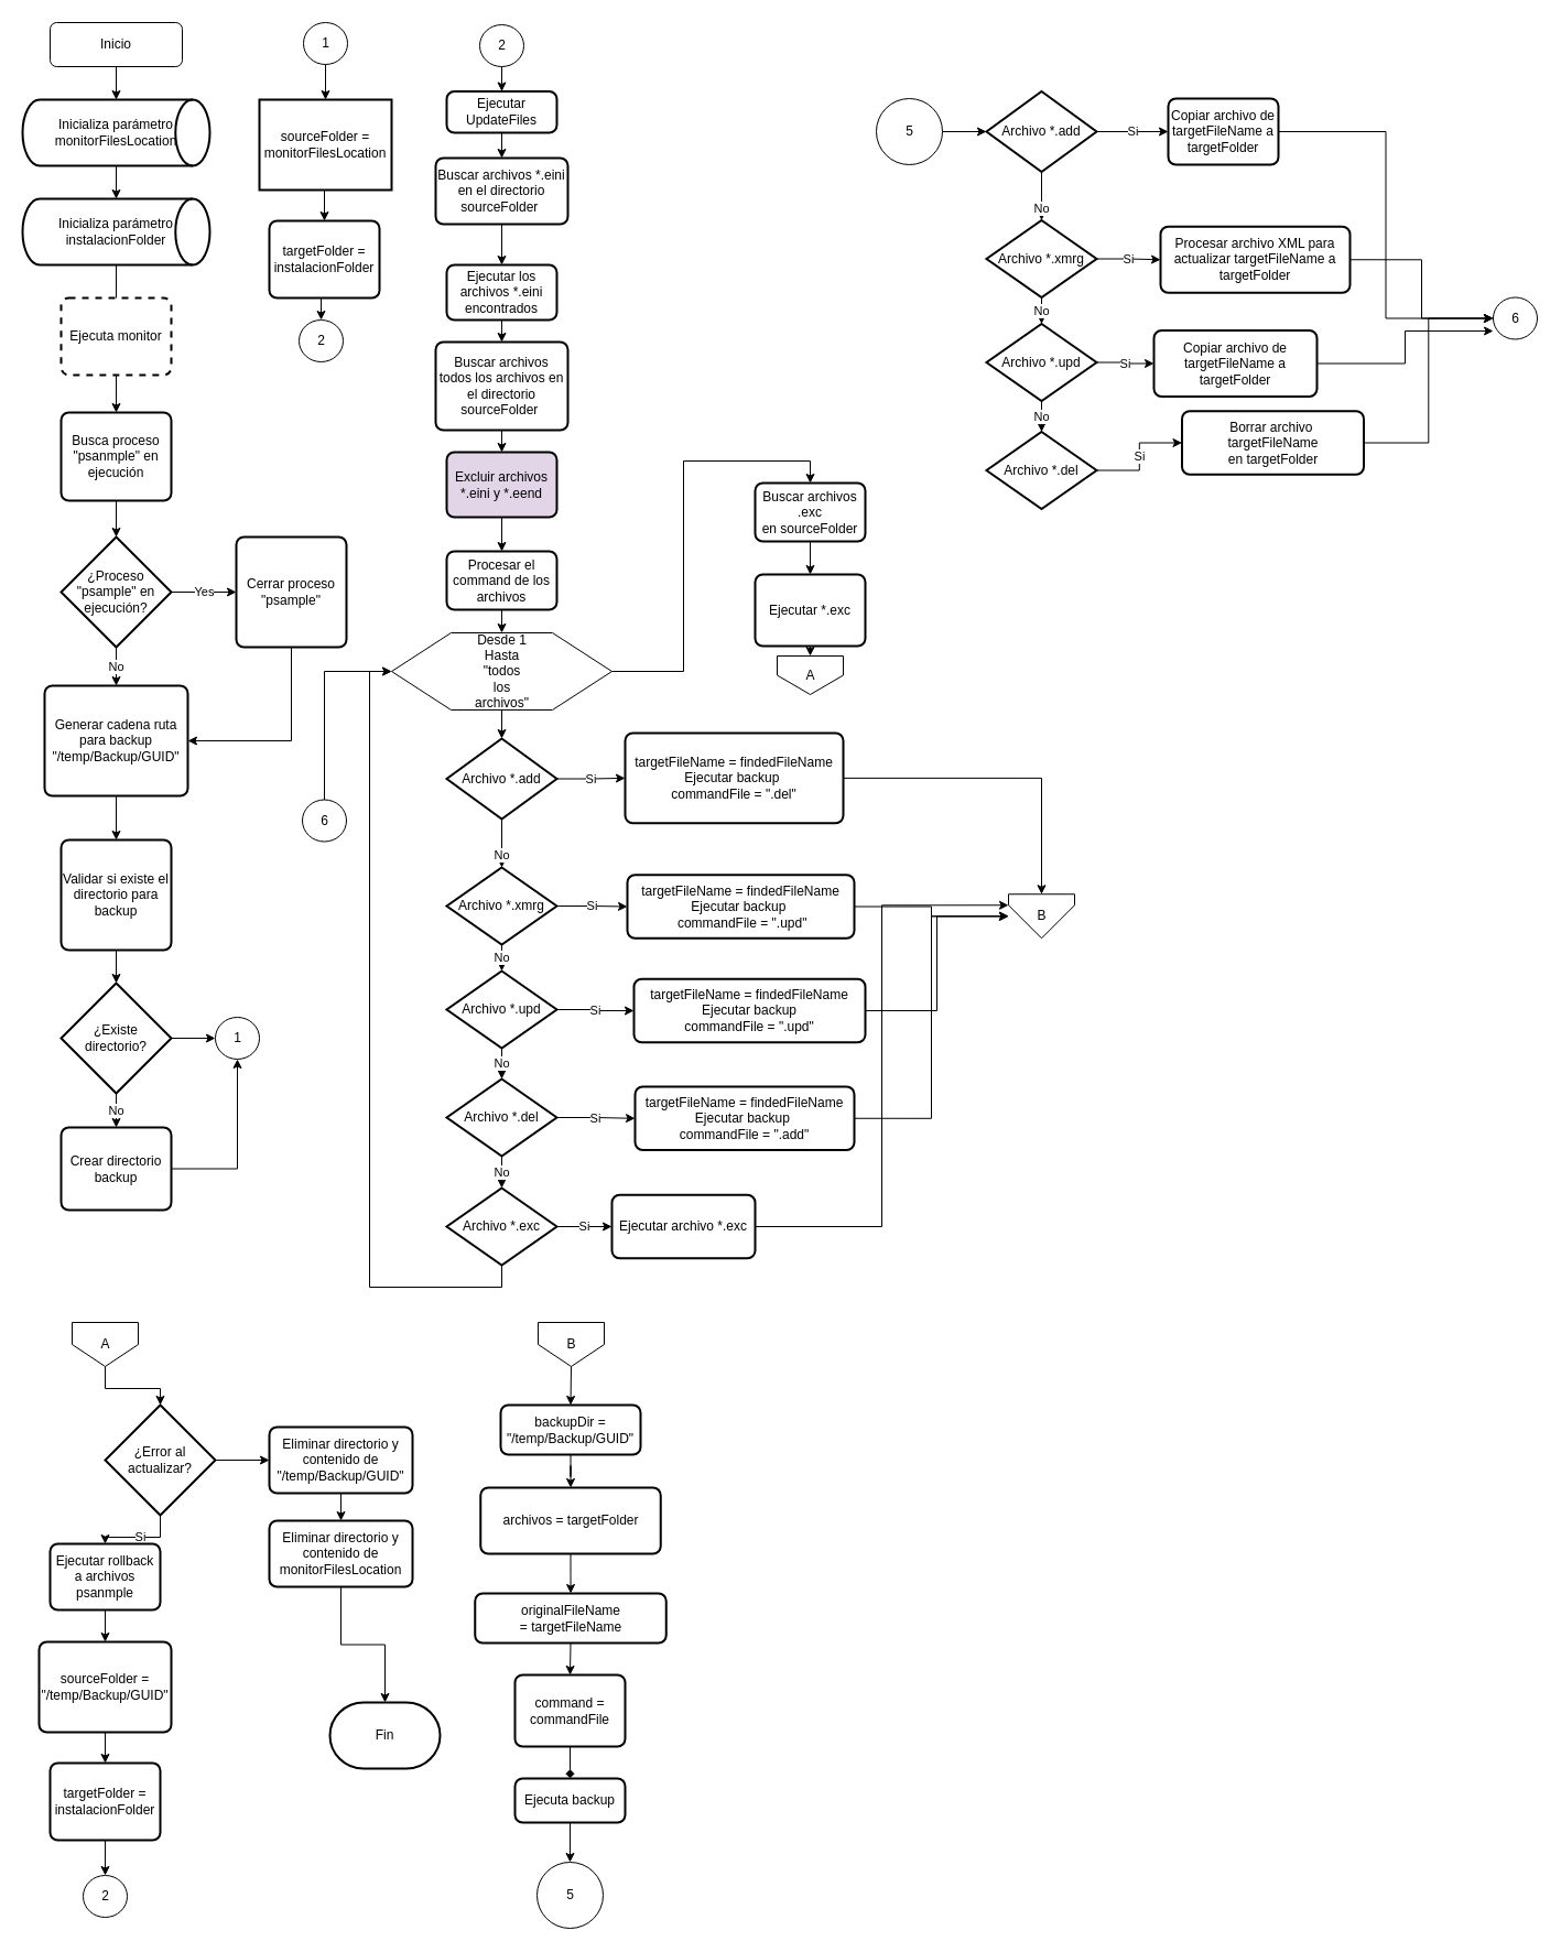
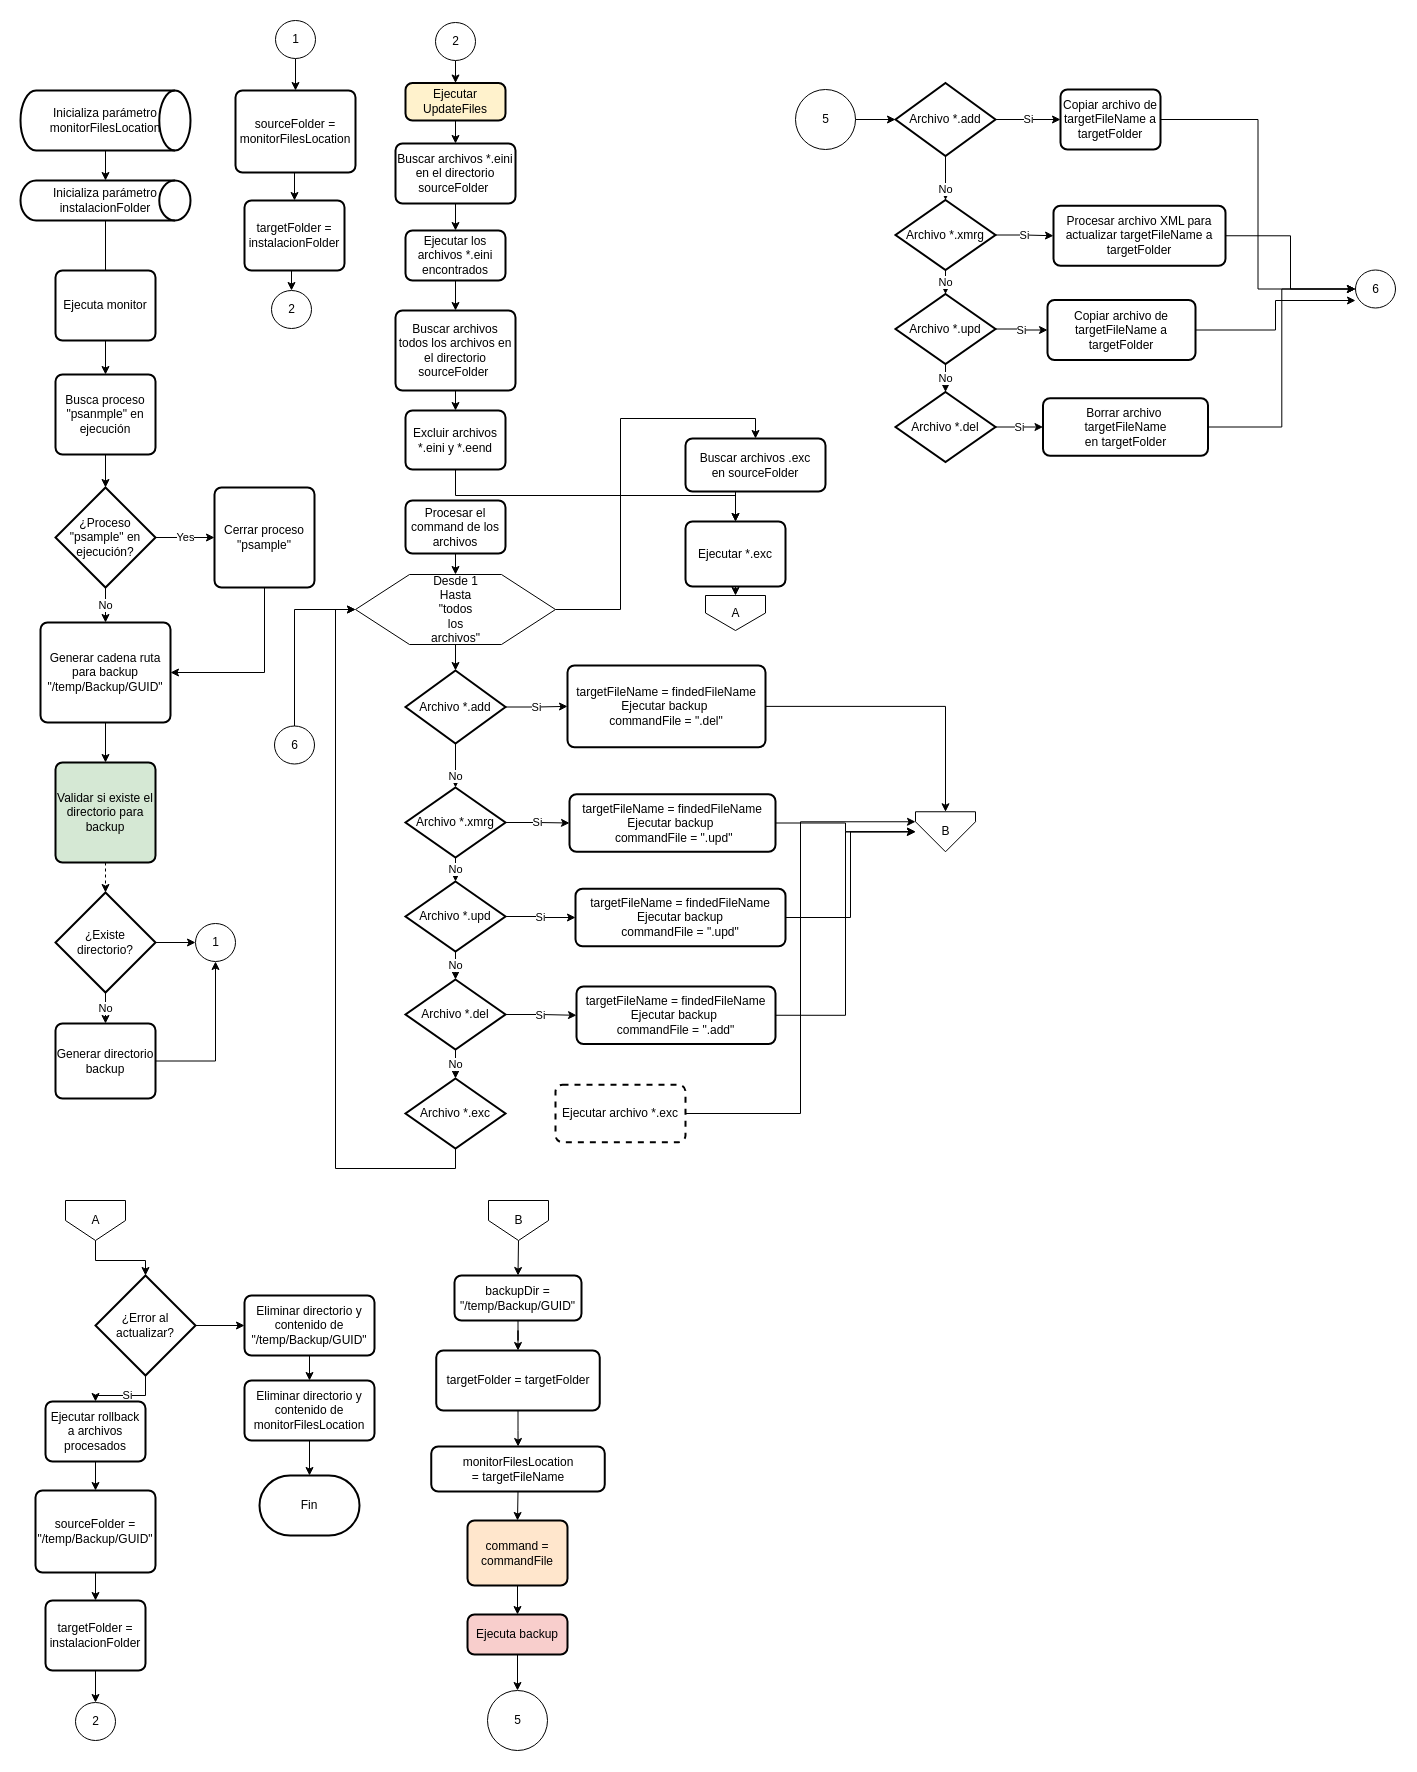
- <mxCell id="3" value="Inicio" style="rounded=1;whiteSpace=wrap;html=1;fontSize=12;glass=0;strokeWidth=1;shadow=0;" parent="1" vertex="1"><mxGeometry x="45" y="20" width="120" height="40" as="geometry" /></mxCell>
- <mxCell id="2" style="edgeStyle=orthogonalEdgeStyle;rounded=0;orthogonalLoop=1;jettySize=auto;html=1;exitX=0.5;exitY=1;exitDx=0;exitDy=0;" parent="1" source="3" target="10" edge="1"><mxGeometry relative="1" as="geometry" /></mxCell>
- <mxCell id="26" value="Ejecutar UpdateFiles" style="rounded=1;whiteSpace=wrap;html=1;absoluteArcSize=1;arcSize=14;strokeWidth=2;" parent="1" vertex="1"><mxGeometry x="405" y="82.5" width="100" height="37.5" as="geometry" /></mxCell>
+ <mxCell id="26" value="Ejecutar UpdateFiles" style="rounded=1;whiteSpace=wrap;html=1;absoluteArcSize=1;arcSize=14;strokeWidth=2;fillColor=#fff2cc;" parent="1" vertex="1"><mxGeometry x="405" y="82.5" width="100" height="37.5" as="geometry" /></mxCell>
- <mxCell id="77" value="sourceFolder = monitorFilesLocation" style="whiteSpace=wrap;html=1;absoluteArcSize=1;arcSize=14;strokeWidth=2;rounded=0;" parent="1" vertex="1"><mxGeometry x="235" y="90" width="120" height="82" as="geometry" /></mxCell>
+ <mxCell id="77" value="sourceFolder = monitorFilesLocation" style="rounded=1;whiteSpace=wrap;html=1;absoluteArcSize=1;arcSize=14;strokeWidth=2;" parent="1" vertex="1"><mxGeometry x="235" y="90" width="120" height="82" as="geometry" /></mxCell>
- <mxCell id="12" value="Inicializa parámetro instalacionFolder" style="strokeWidth=2;html=1;shape=mxgraph.flowchart.direct_data;whiteSpace=wrap;" parent="1" vertex="1"><mxGeometry x="20" y="180" width="170" height="60" as="geometry" /></mxCell>
+ <mxCell id="12" value="Inicializa parámetro instalacionFolder" style="strokeWidth=2;html=1;shape=mxgraph.flowchart.direct_data;whiteSpace=wrap;" parent="1" vertex="1"><mxGeometry x="20" y="180" width="170" height="40" as="geometry" /></mxCell>
- <mxCell id="34" value="Ejecutar los archivos *.eini encontrados" style="rounded=1;whiteSpace=wrap;html=1;absoluteArcSize=1;arcSize=14;strokeWidth=2;" parent="1" vertex="1"><mxGeometry x="405" y="240" width="100" height="50" as="geometry" /></mxCell>
+ <mxCell id="34" value="Ejecutar los archivos *.eini encontrados" style="rounded=1;whiteSpace=wrap;html=1;absoluteArcSize=1;arcSize=14;strokeWidth=2;" parent="1" vertex="1"><mxGeometry x="405" y="230" width="100" height="50" as="geometry" /></mxCell>
- <mxCell id="9" value="Ejecuta monitor" style="rounded=1;whiteSpace=wrap;html=1;absoluteArcSize=1;arcSize=14;strokeWidth=2;dashed=1;" parent="1" vertex="1"><mxGeometry x="55" y="270" width="100" height="70" as="geometry" /></mxCell>
+ <mxCell id="9" value="Ejecuta monitor" style="rounded=1;whiteSpace=wrap;html=1;absoluteArcSize=1;arcSize=14;strokeWidth=2;" parent="1" vertex="1"><mxGeometry x="55" y="270" width="100" height="70" as="geometry" /></mxCell>
- <mxCell id="126" value="Borrar archivo&amp;nbsp; targetFileName en&amp;nbsp;targetFolder" style="rounded=1;whiteSpace=wrap;html=1;absoluteArcSize=1;arcSize=14;strokeWidth=2;" vertex="1" parent="1"><mxGeometry x="1072.5" y="372.75" width="165" height="57.5" as="geometry" /></mxCell>
+ <mxCell id="126" value="Borrar archivo&amp;nbsp; targetFileName en&amp;nbsp;targetFolder" style="rounded=1;whiteSpace=wrap;html=1;absoluteArcSize=1;arcSize=14;strokeWidth=2;" vertex="1" parent="1"><mxGeometry x="1042.5" y="397.75" width="165" height="57.5" as="geometry" /></mxCell>
- <mxCell id="36" value="Excluir archivos *.eini y *.eend" style="rounded=1;whiteSpace=wrap;html=1;absoluteArcSize=1;arcSize=14;strokeWidth=2;fillColor=#e1d5e7;" parent="1" vertex="1"><mxGeometry x="405" y="410" width="100" height="59" as="geometry" /></mxCell>
+ <mxCell id="36" value="Excluir archivos *.eini y *.eend" style="rounded=1;whiteSpace=wrap;html=1;absoluteArcSize=1;arcSize=14;strokeWidth=2;" parent="1" vertex="1"><mxGeometry x="405" y="410" width="100" height="59" as="geometry" /></mxCell>
- <mxCell id="63" value="Buscar archivos .exc en&amp;nbsp;sourceFolder" style="rounded=1;whiteSpace=wrap;html=1;absoluteArcSize=1;arcSize=14;strokeWidth=2;" parent="1" vertex="1"><mxGeometry x="685" y="438" width="100" height="53" as="geometry" /></mxCell>
+ <mxCell id="63" value="Buscar archivos .exc en&amp;nbsp;sourceFolder" style="rounded=1;whiteSpace=wrap;html=1;absoluteArcSize=1;arcSize=14;strokeWidth=2;" parent="1" vertex="1"><mxGeometry x="685" y="438" width="140" height="53" as="geometry" /></mxCell>
- <mxCell id="35" style="edgeStyle=orthogonalEdgeStyle;rounded=0;orthogonalLoop=1;jettySize=auto;html=1;exitX=0.5;exitY=1;exitDx=0;exitDy=0;" parent="1" source="36" target="39" edge="1"><mxGeometry relative="1" as="geometry" /></mxCell>
+ <mxCell id="35" style="edgeStyle=orthogonalEdgeStyle;rounded=0;orthogonalLoop=1;jettySize=auto;html=1;exitX=0.5;exitY=1;exitDx=0;exitDy=0;" parent="1" source="36" target="61" edge="1"><mxGeometry relative="1" as="geometry" /></mxCell>
- <mxCell id="22" value="Validar si existe el directorio para backup" style="rounded=1;whiteSpace=wrap;html=1;absoluteArcSize=1;arcSize=14;strokeWidth=2;" parent="1" vertex="1"><mxGeometry x="55" y="762" width="100" height="100" as="geometry" /></mxCell>
+ <mxCell id="22" value="Validar si existe el directorio para backup" style="rounded=1;whiteSpace=wrap;html=1;absoluteArcSize=1;arcSize=14;strokeWidth=2;fillColor=#d5e8d4;" parent="1" vertex="1"><mxGeometry x="55" y="762" width="100" height="100" as="geometry" /></mxCell>
- <mxCell id="23" style="edgeStyle=orthogonalEdgeStyle;rounded=0;orthogonalLoop=1;jettySize=auto;html=1;exitX=0.5;exitY=1;exitDx=0;exitDy=0;entryX=0.5;entryY=0;entryDx=0;entryDy=0;entryPerimeter=0;" parent="1" source="22" target="21" edge="1"><mxGeometry relative="1" as="geometry" /></mxCell>
+ <mxCell id="23" style="edgeStyle=orthogonalEdgeStyle;rounded=0;orthogonalLoop=1;jettySize=auto;html=1;exitX=0.5;exitY=1;exitDx=0;exitDy=0;entryX=0.5;entryY=0;entryDx=0;entryDy=0;entryPerimeter=0;dashed=1;" parent="1" source="22" target="21" edge="1"><mxGeometry relative="1" as="geometry" /></mxCell>
- <mxCell id="24" value="Crear directorio backup" style="rounded=1;whiteSpace=wrap;html=1;absoluteArcSize=1;arcSize=14;strokeWidth=2;" parent="1" vertex="1"><mxGeometry x="55" y="1023" width="100" height="75" as="geometry" /></mxCell>
+ <mxCell id="24" value="Generar directorio backup" style="rounded=1;whiteSpace=wrap;html=1;absoluteArcSize=1;arcSize=14;strokeWidth=2;" parent="1" vertex="1"><mxGeometry x="55" y="1023" width="100" height="75" as="geometry" /></mxCell>
- <mxCell id="48" value="Si" style="edgeStyle=orthogonalEdgeStyle;rounded=0;orthogonalLoop=1;jettySize=auto;html=1;exitX=1;exitY=0.5;exitDx=0;exitDy=0;exitPerimeter=0;entryX=0;entryY=0.5;entryDx=0;entryDy=0;" parent="1" source="50" target="75" edge="1"><mxGeometry relative="1" as="geometry"><mxPoint x="555" y="1113" as="targetPoint" /></mxGeometry></mxCell>
- <mxCell id="75" value="Ejecutar archivo *.exc" style="rounded=1;whiteSpace=wrap;html=1;absoluteArcSize=1;arcSize=14;strokeWidth=2;" parent="1" vertex="1"><mxGeometry x="555" y="1084.25" width="130" height="57.5" as="geometry" /></mxCell>
+ <mxCell id="75" value="Ejecutar archivo *.exc" style="rounded=1;whiteSpace=wrap;html=1;absoluteArcSize=1;arcSize=14;strokeWidth=2;dashed=1;" parent="1" vertex="1"><mxGeometry x="555" y="1084.25" width="130" height="57.5" as="geometry" /></mxCell>
- <mxCell id="109" value="archivos = targetFolder" style="rounded=1;whiteSpace=wrap;html=1;absoluteArcSize=1;arcSize=14;strokeWidth=2;" vertex="1" parent="1"><mxGeometry x="435.75" y="1350" width="163.5" height="60" as="geometry" /></mxCell>
+ <mxCell id="109" value="targetFolder = targetFolder" style="rounded=1;whiteSpace=wrap;html=1;absoluteArcSize=1;arcSize=14;strokeWidth=2;" vertex="1" parent="1"><mxGeometry x="435.75" y="1350" width="163.5" height="60" as="geometry" /></mxCell>
- <mxCell id="94" value="Ejecutar rollback a archivos psanmple" style="rounded=1;whiteSpace=wrap;html=1;absoluteArcSize=1;arcSize=14;strokeWidth=2;" parent="1" vertex="1"><mxGeometry x="45" y="1401" width="100" height="60" as="geometry" /></mxCell>
+ <mxCell id="94" value="Ejecutar rollback a archivos procesados" style="rounded=1;whiteSpace=wrap;html=1;absoluteArcSize=1;arcSize=14;strokeWidth=2;" parent="1" vertex="1"><mxGeometry x="45" y="1401" width="100" height="60" as="geometry" /></mxCell>
- <mxCell id="111" value="originalFileName =&amp;nbsp;targetFileName" style="rounded=1;whiteSpace=wrap;html=1;absoluteArcSize=1;arcSize=14;strokeWidth=2;" vertex="1" parent="1"><mxGeometry x="430.75" y="1446" width="173.5" height="45" as="geometry" /></mxCell>
+ <mxCell id="111" value="monitorFilesLocation =&amp;nbsp;targetFileName" style="rounded=1;whiteSpace=wrap;html=1;absoluteArcSize=1;arcSize=14;strokeWidth=2;" vertex="1" parent="1"><mxGeometry x="430.75" y="1446" width="173.5" height="45" as="geometry" /></mxCell>
- <mxCell id="113" value="command = commandFile" style="rounded=1;whiteSpace=wrap;html=1;absoluteArcSize=1;arcSize=14;strokeWidth=2;" vertex="1" parent="1"><mxGeometry x="467" y="1520" width="100" height="65" as="geometry" /></mxCell>
+ <mxCell id="113" value="command = commandFile" style="rounded=1;whiteSpace=wrap;html=1;absoluteArcSize=1;arcSize=14;strokeWidth=2;fillColor=#ffe6cc;" vertex="1" parent="1"><mxGeometry x="467" y="1520" width="100" height="65" as="geometry" /></mxCell>
- <mxCell id="99" value="Fin" style="strokeWidth=2;html=1;shape=mxgraph.flowchart.terminator;whiteSpace=wrap;" parent="1" vertex="1"><mxGeometry x="299" y="1545" width="100" height="60" as="geometry" /></mxCell>
+ <mxCell id="99" value="Fin" style="strokeWidth=2;html=1;shape=mxgraph.flowchart.terminator;whiteSpace=wrap;" parent="1" vertex="1"><mxGeometry x="259" y="1475" width="100" height="60" as="geometry" /></mxCell>
- <mxCell id="112" style="edgeStyle=orthogonalEdgeStyle;rounded=0;orthogonalLoop=1;jettySize=auto;html=1;exitX=0.5;exitY=1;exitDx=0;exitDy=0;endArrow=diamond;" edge="1" parent="1" source="113" target="105"><mxGeometry relative="1" as="geometry" /></mxCell>
+ <mxCell id="112" style="edgeStyle=orthogonalEdgeStyle;rounded=0;orthogonalLoop=1;jettySize=auto;html=1;exitX=0.5;exitY=1;exitDx=0;exitDy=0;" edge="1" parent="1" source="113" target="105"><mxGeometry relative="1" as="geometry" /></mxCell>
- <mxCell id="105" value="Ejecuta backup" style="rounded=1;whiteSpace=wrap;html=1;absoluteArcSize=1;arcSize=14;strokeWidth=2;" vertex="1" parent="1"><mxGeometry x="467" y="1614" width="100" height="40" as="geometry" /></mxCell>
+ <mxCell id="105" value="Ejecuta backup" style="rounded=1;whiteSpace=wrap;html=1;absoluteArcSize=1;arcSize=14;strokeWidth=2;fillColor=#f8cecc;" vertex="1" parent="1"><mxGeometry x="467" y="1614" width="100" height="40" as="geometry" /></mxCell>
